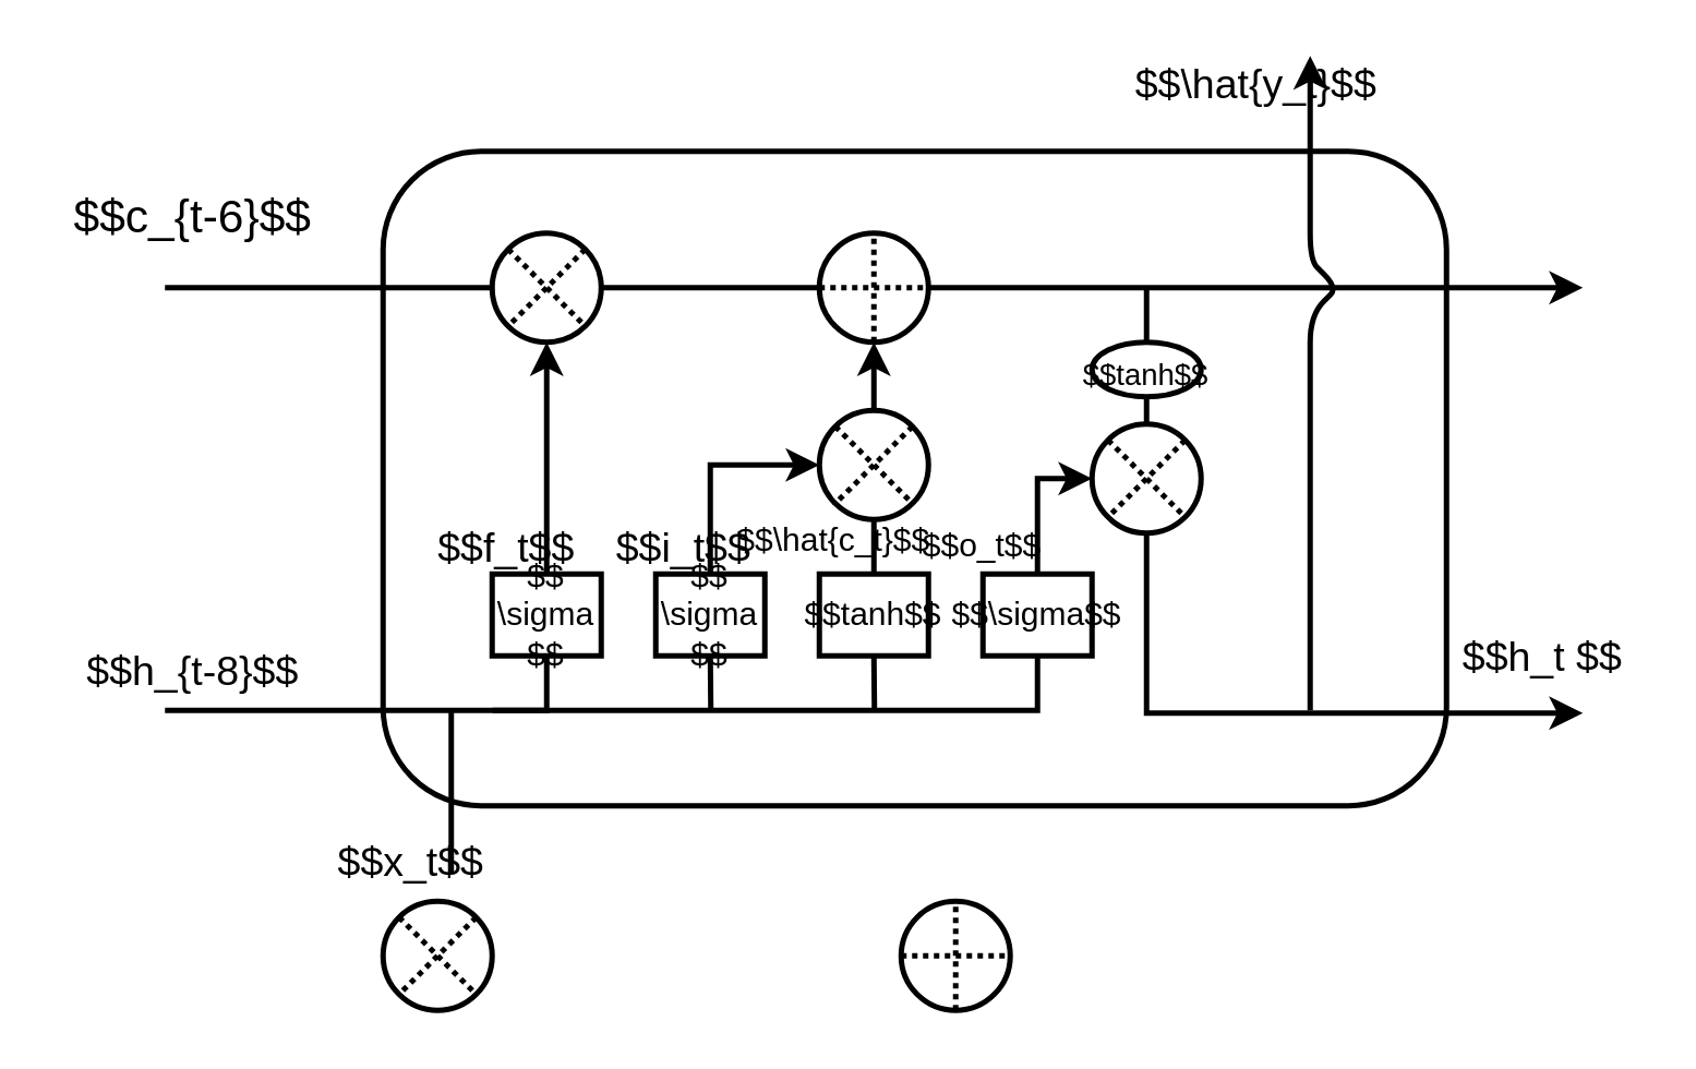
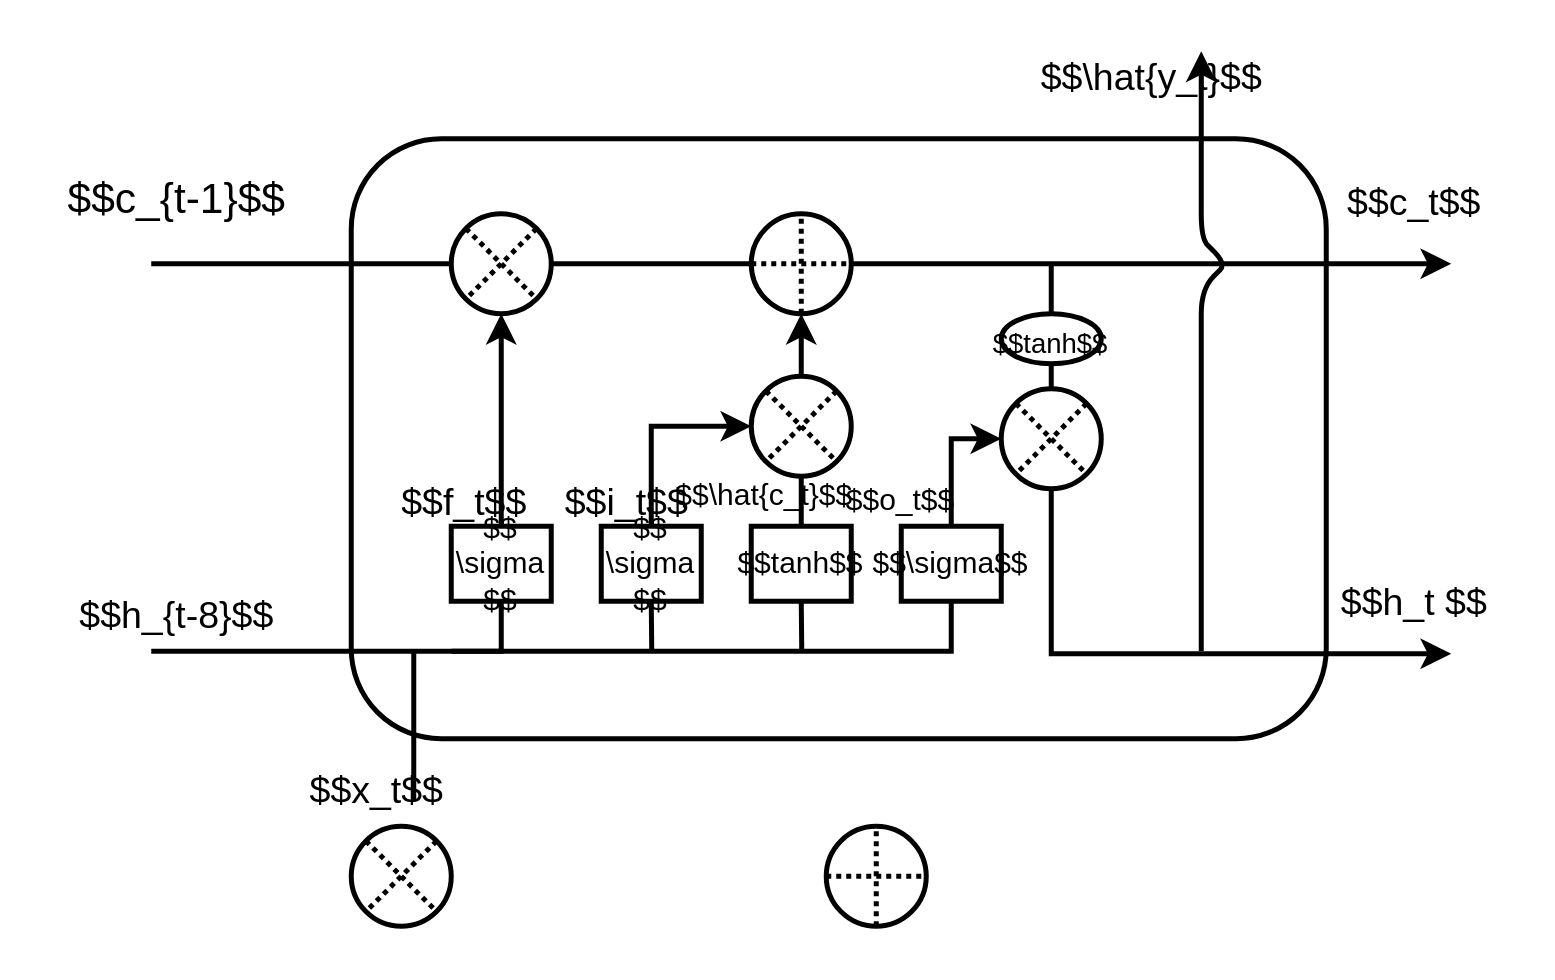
- <mxCell id="44" value="&lt;font style=&quot;font-size: 17px&quot;&gt;$$c_{t-6}$$&lt;/font&gt;" style="text;html=1;align=center;verticalAlign=middle;resizable=0;points=[];autosize=1;fontSize=15;" parent="1" vertex="1"><mxGeometry x="20" y="70" width="100" height="20" as="geometry" /></mxCell>
+ <mxCell id="44" value="&lt;font style=&quot;font-size: 17px&quot;&gt;$$c_{t-1}$$&lt;/font&gt;" style="text;html=1;align=center;verticalAlign=middle;resizable=0;points=[];autosize=1;fontSize=15;" parent="1" vertex="1"><mxGeometry x="20" y="70" width="100" height="20" as="geometry" /></mxCell>
+ <mxCell id="5" value="$$c_t$$" style="text;html=1;align=center;verticalAlign=middle;resizable=0;points=[];autosize=1;fontSize=15;" parent="1" vertex="1"><mxGeometry x="530" y="70" width="70" height="20" as="geometry" /></mxCell>
